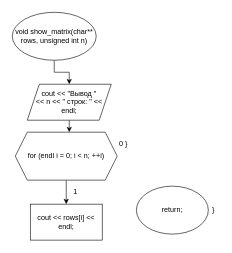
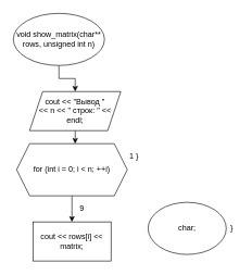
- <mxCell id="11" value="0 }" style="text;html=1;align=center;verticalAlign=middle;resizable=0;points=[];autosize=1;" vertex="1" parent="1"><mxGeometry x="190" y="230" width="30" height="20" as="geometry" /></mxCell>
+ <mxCell id="11" value="1 }" style="text;html=1;align=center;verticalAlign=middle;resizable=0;points=[];autosize=1;" vertex="1" parent="1"><mxGeometry x="190" y="230" width="30" height="20" as="geometry" /></mxCell>
- <mxCell id="7" value="for (endl i = 0; i &amp;lt; n; ++i)" style="shape=hexagon;perimeter=hexagonPerimeter2;whiteSpace=wrap;html=1;fixedSize=1;" vertex="1" parent="1"><mxGeometry x="25" y="220" width="170" height="80" as="geometry" /></mxCell>
+ <mxCell id="7" value="for (int i = 0; i &amp;lt; n; ++i)" style="shape=hexagon;perimeter=hexagonPerimeter2;whiteSpace=wrap;html=1;fixedSize=1;" vertex="1" parent="1"><mxGeometry x="25" y="220" width="170" height="80" as="geometry" /></mxCell>
- <mxCell id="9" value="1" style="text;html=1;align=center;verticalAlign=middle;resizable=0;points=[];autosize=1;" vertex="1" parent="1"><mxGeometry x="115" y="310" width="20" height="20" as="geometry" /></mxCell>
+ <mxCell id="9" value="9" style="text;html=1;align=center;verticalAlign=middle;resizable=0;points=[];autosize=1;" vertex="1" parent="1"><mxGeometry x="115" y="310" width="20" height="20" as="geometry" /></mxCell>
- <mxCell id="10" value="return;" style="ellipse;whiteSpace=wrap;html=1;" vertex="1" parent="1"><mxGeometry x="227" y="310" width="120" height="80" as="geometry" /></mxCell>
+ <mxCell id="10" value="char;" style="ellipse;whiteSpace=wrap;html=1;" vertex="1" parent="1"><mxGeometry x="227" y="310" width="120" height="80" as="geometry" /></mxCell>
- <mxCell id="8" value="cout &amp;lt;&amp;lt; rows[i] &amp;lt;&amp;lt; endl;" style="rounded=0;whiteSpace=wrap;html=1;" vertex="1" parent="1"><mxGeometry x="50" y="340" width="120" height="60" as="geometry" /></mxCell>
+ <mxCell id="8" value="cout &amp;lt;&amp;lt; rows[i] &amp;lt;&amp;lt; matrix;" style="rounded=0;whiteSpace=wrap;html=1;" vertex="1" parent="1"><mxGeometry x="50" y="340" width="120" height="60" as="geometry" /></mxCell>
